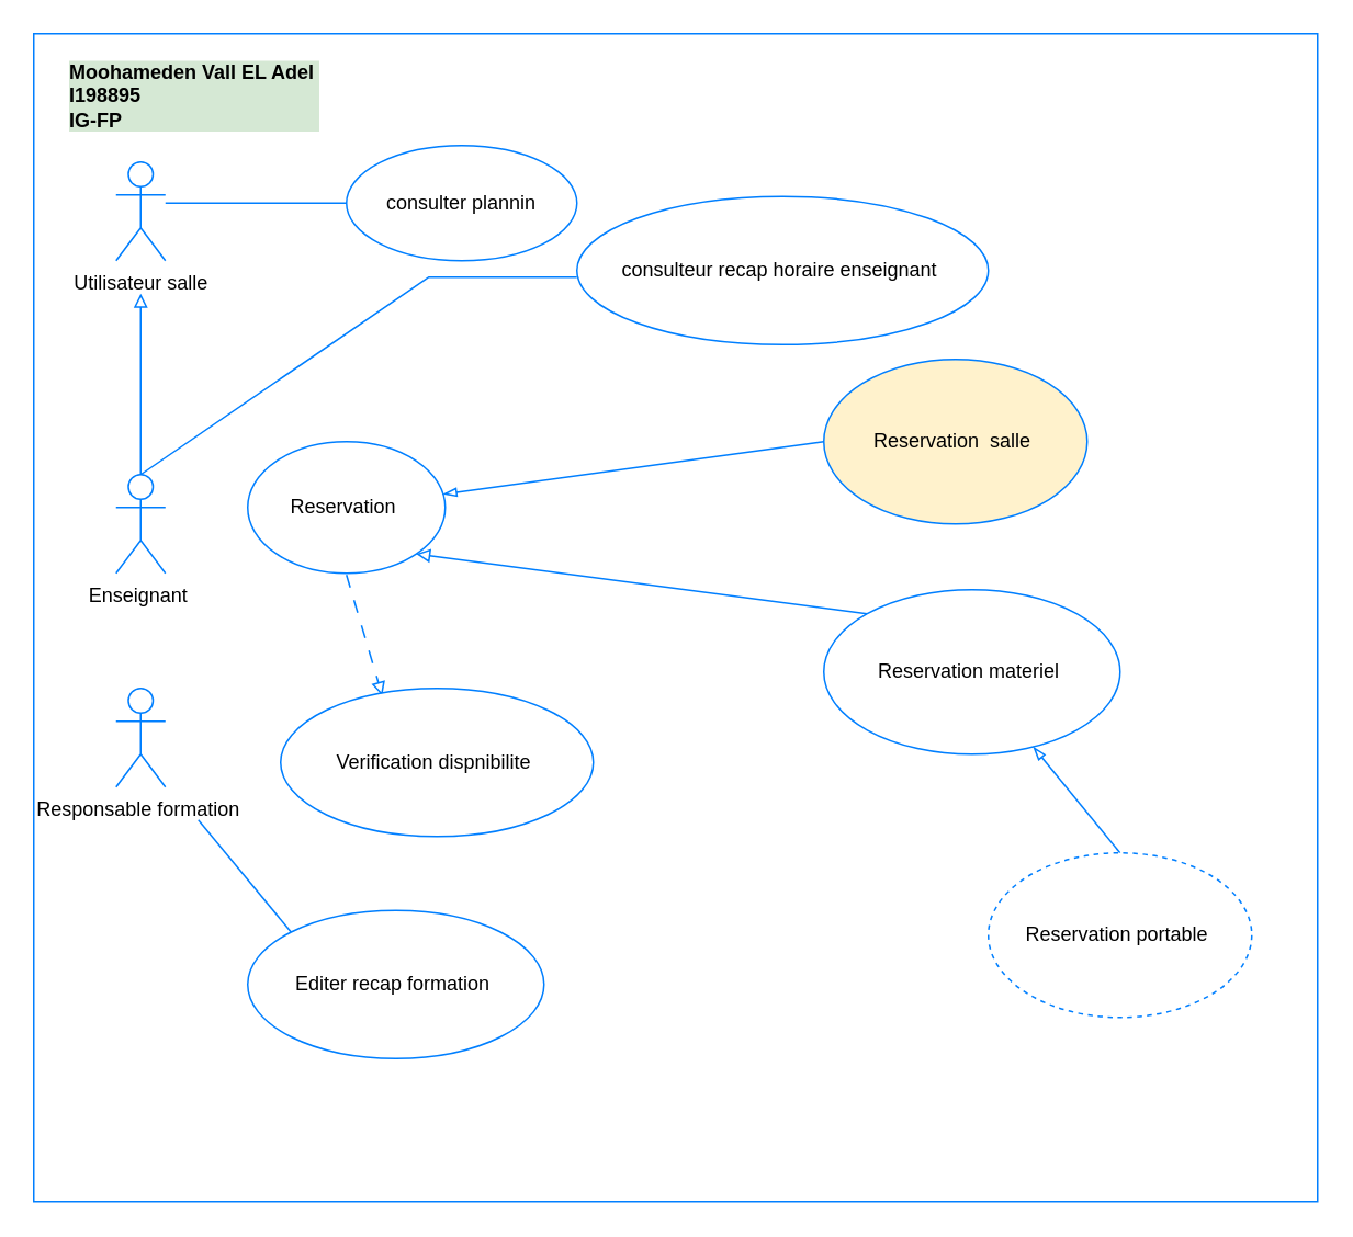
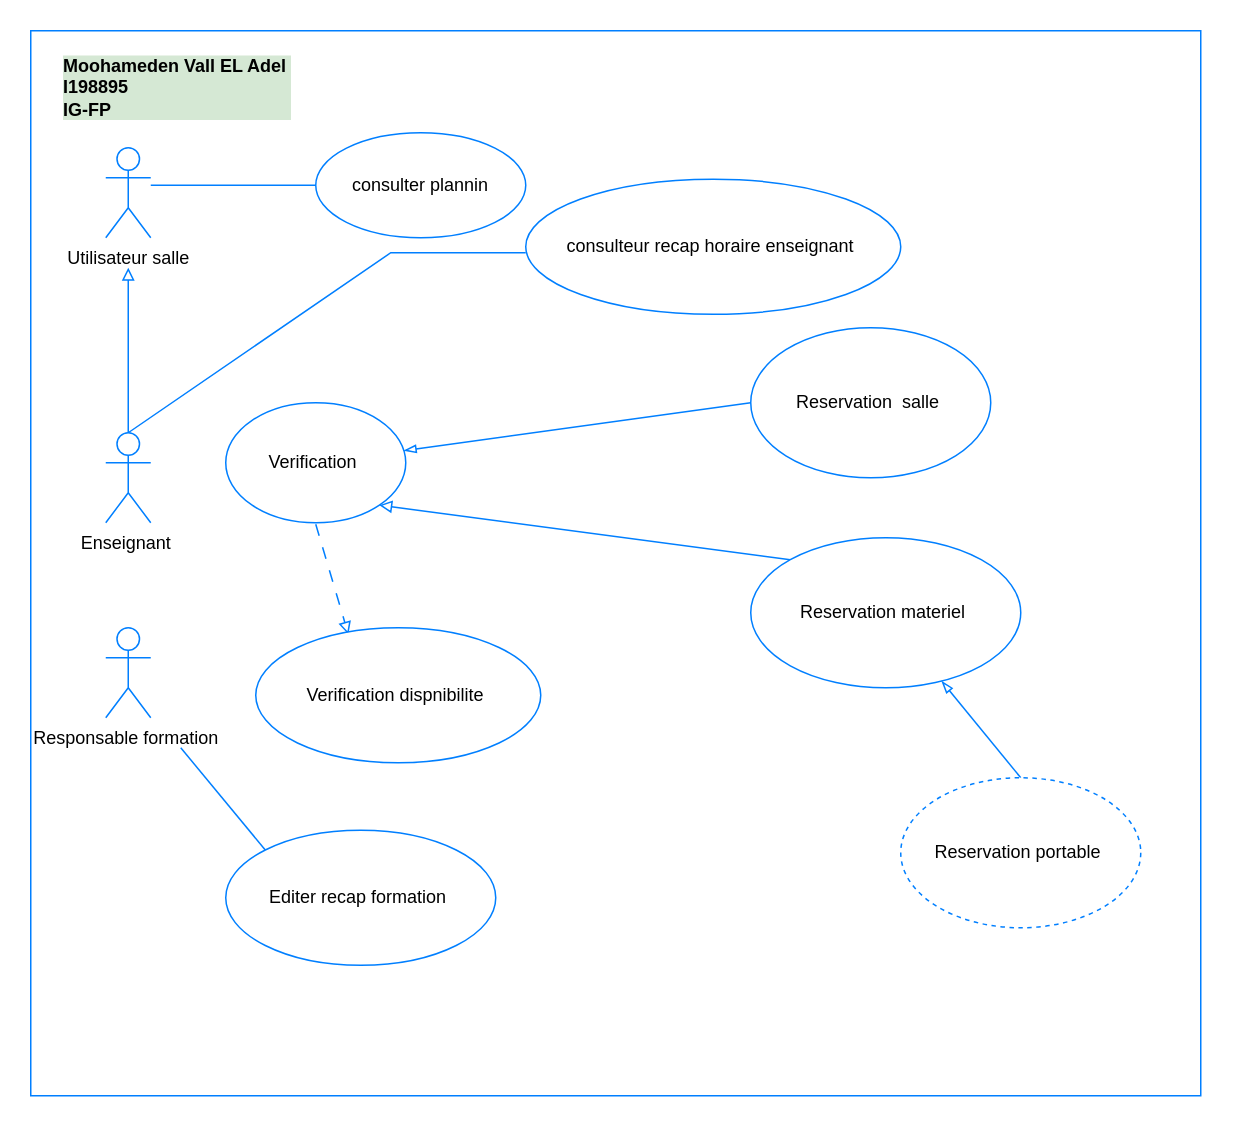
- <mxCell id="14" value="Reservation&amp;nbsp; salle&amp;nbsp;" style="ellipse;whiteSpace=wrap;html=1;strokeColor=#007FFF;fillColor=#fff2cc;" parent="1" vertex="1"><mxGeometry x="500" y="218" width="160" height="100" as="geometry" /></mxCell>
+ <mxCell id="14" value="Reservation&amp;nbsp; salle&amp;nbsp;" style="ellipse;whiteSpace=wrap;html=1;strokeColor=#007FFF;" parent="1" vertex="1"><mxGeometry x="500" y="218" width="160" height="100" as="geometry" /></mxCell>
- <mxCell id="12" value="Reservation&amp;nbsp;" style="ellipse;whiteSpace=wrap;html=1;strokeColor=#007FFF;" parent="1" vertex="1"><mxGeometry x="150" y="268" width="120" height="80" as="geometry" /></mxCell>
+ <mxCell id="12" value="Verification&amp;nbsp;" style="ellipse;whiteSpace=wrap;html=1;strokeColor=#007FFF;" parent="1" vertex="1"><mxGeometry x="150" y="268" width="120" height="80" as="geometry" /></mxCell>
